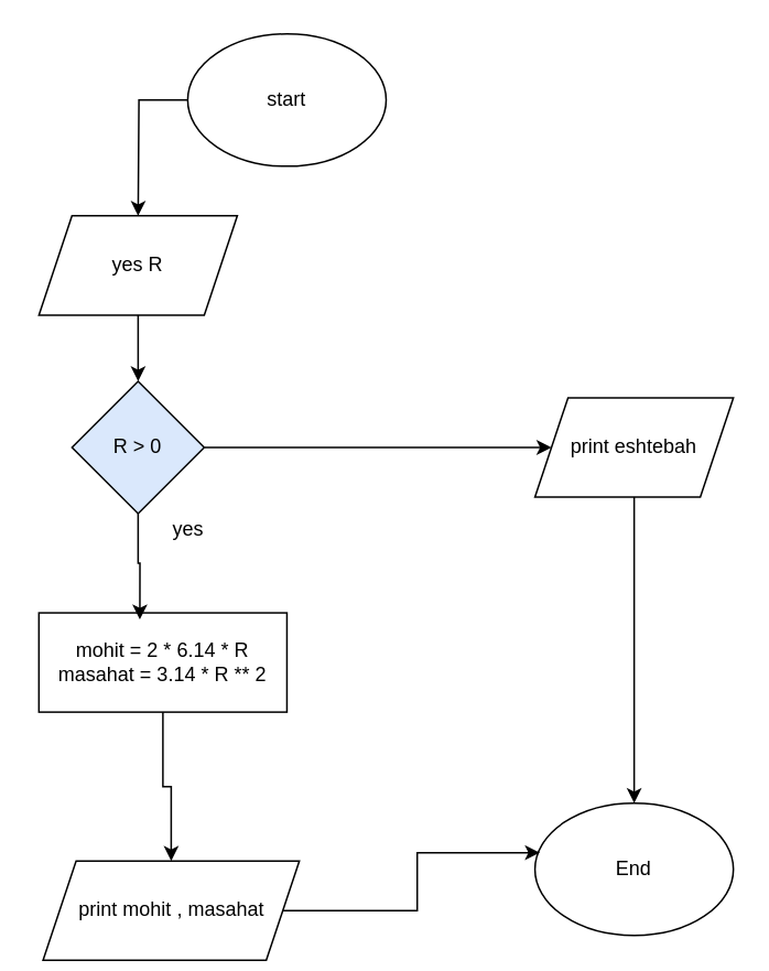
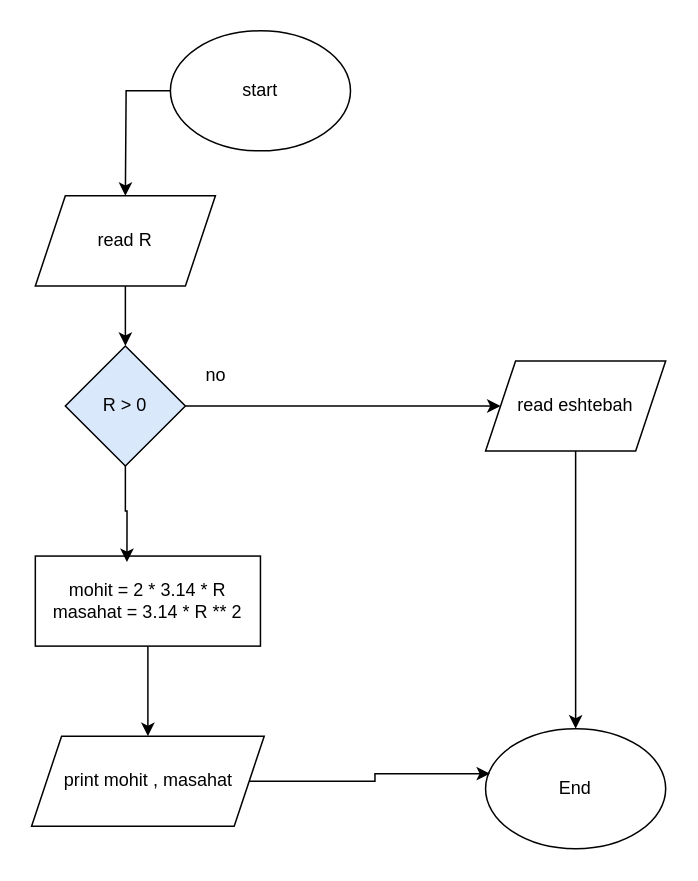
- <mxCell id="5" value="yes R" style="shape=parallelogram;perimeter=parallelogramPerimeter;whiteSpace=wrap;html=1;fixedSize=1;" vertex="1" parent="1"><mxGeometry x="23" y="130" width="120" height="60" as="geometry" /></mxCell>
+ <mxCell id="5" value="read R" style="shape=parallelogram;perimeter=parallelogramPerimeter;whiteSpace=wrap;html=1;fixedSize=1;" vertex="1" parent="1"><mxGeometry x="23" y="130" width="120" height="60" as="geometry" /></mxCell>
+ <mxCell id="12" value="no" style="text;html=1;align=center;verticalAlign=middle;resizable=0;points=[];autosize=1;strokeColor=none;fillColor=none;" vertex="1" parent="1"><mxGeometry x="128" y="240" width="30" height="20" as="geometry" /></mxCell>
- <mxCell id="14" value="print eshtebah" style="shape=parallelogram;perimeter=parallelogramPerimeter;whiteSpace=wrap;html=1;fixedSize=1;" vertex="1" parent="1"><mxGeometry x="323" y="240" width="120" height="60" as="geometry" /></mxCell>
+ <mxCell id="14" value="read eshtebah" style="shape=parallelogram;perimeter=parallelogramPerimeter;whiteSpace=wrap;html=1;fixedSize=1;" vertex="1" parent="1"><mxGeometry x="323" y="240" width="120" height="60" as="geometry" /></mxCell>
- <mxCell id="11" value="yes" style="text;html=1;align=center;verticalAlign=middle;resizable=0;points=[];autosize=1;strokeColor=none;fillColor=none;" vertex="1" parent="1"><mxGeometry x="98" y="310" width="30" height="20" as="geometry" /></mxCell>
- <mxCell id="7" value="mohit = 2 * 6.14 * R&lt;br&gt;masahat = 3.14 * R ** 2" style="rounded=0;whiteSpace=wrap;html=1;" vertex="1" parent="1"><mxGeometry x="23" y="370" width="150" height="60" as="geometry" /></mxCell>
+ <mxCell id="7" value="mohit = 2 * 3.14 * R&lt;br&gt;masahat = 3.14 * R ** 2" style="rounded=0;whiteSpace=wrap;html=1;" vertex="1" parent="1"><mxGeometry x="23" y="370" width="150" height="60" as="geometry" /></mxCell>
- <mxCell id="17" value="print mohit , masahat" style="shape=parallelogram;perimeter=parallelogramPerimeter;whiteSpace=wrap;html=1;fixedSize=1;" vertex="1" parent="1"><mxGeometry x="25.5" y="520" width="155" height="60" as="geometry" /></mxCell>
+ <mxCell id="17" value="print mohit , masahat" style="shape=parallelogram;perimeter=parallelogramPerimeter;whiteSpace=wrap;html=1;fixedSize=1;" vertex="1" parent="1"><mxGeometry x="20.5" y="490" width="155" height="60" as="geometry" /></mxCell>
